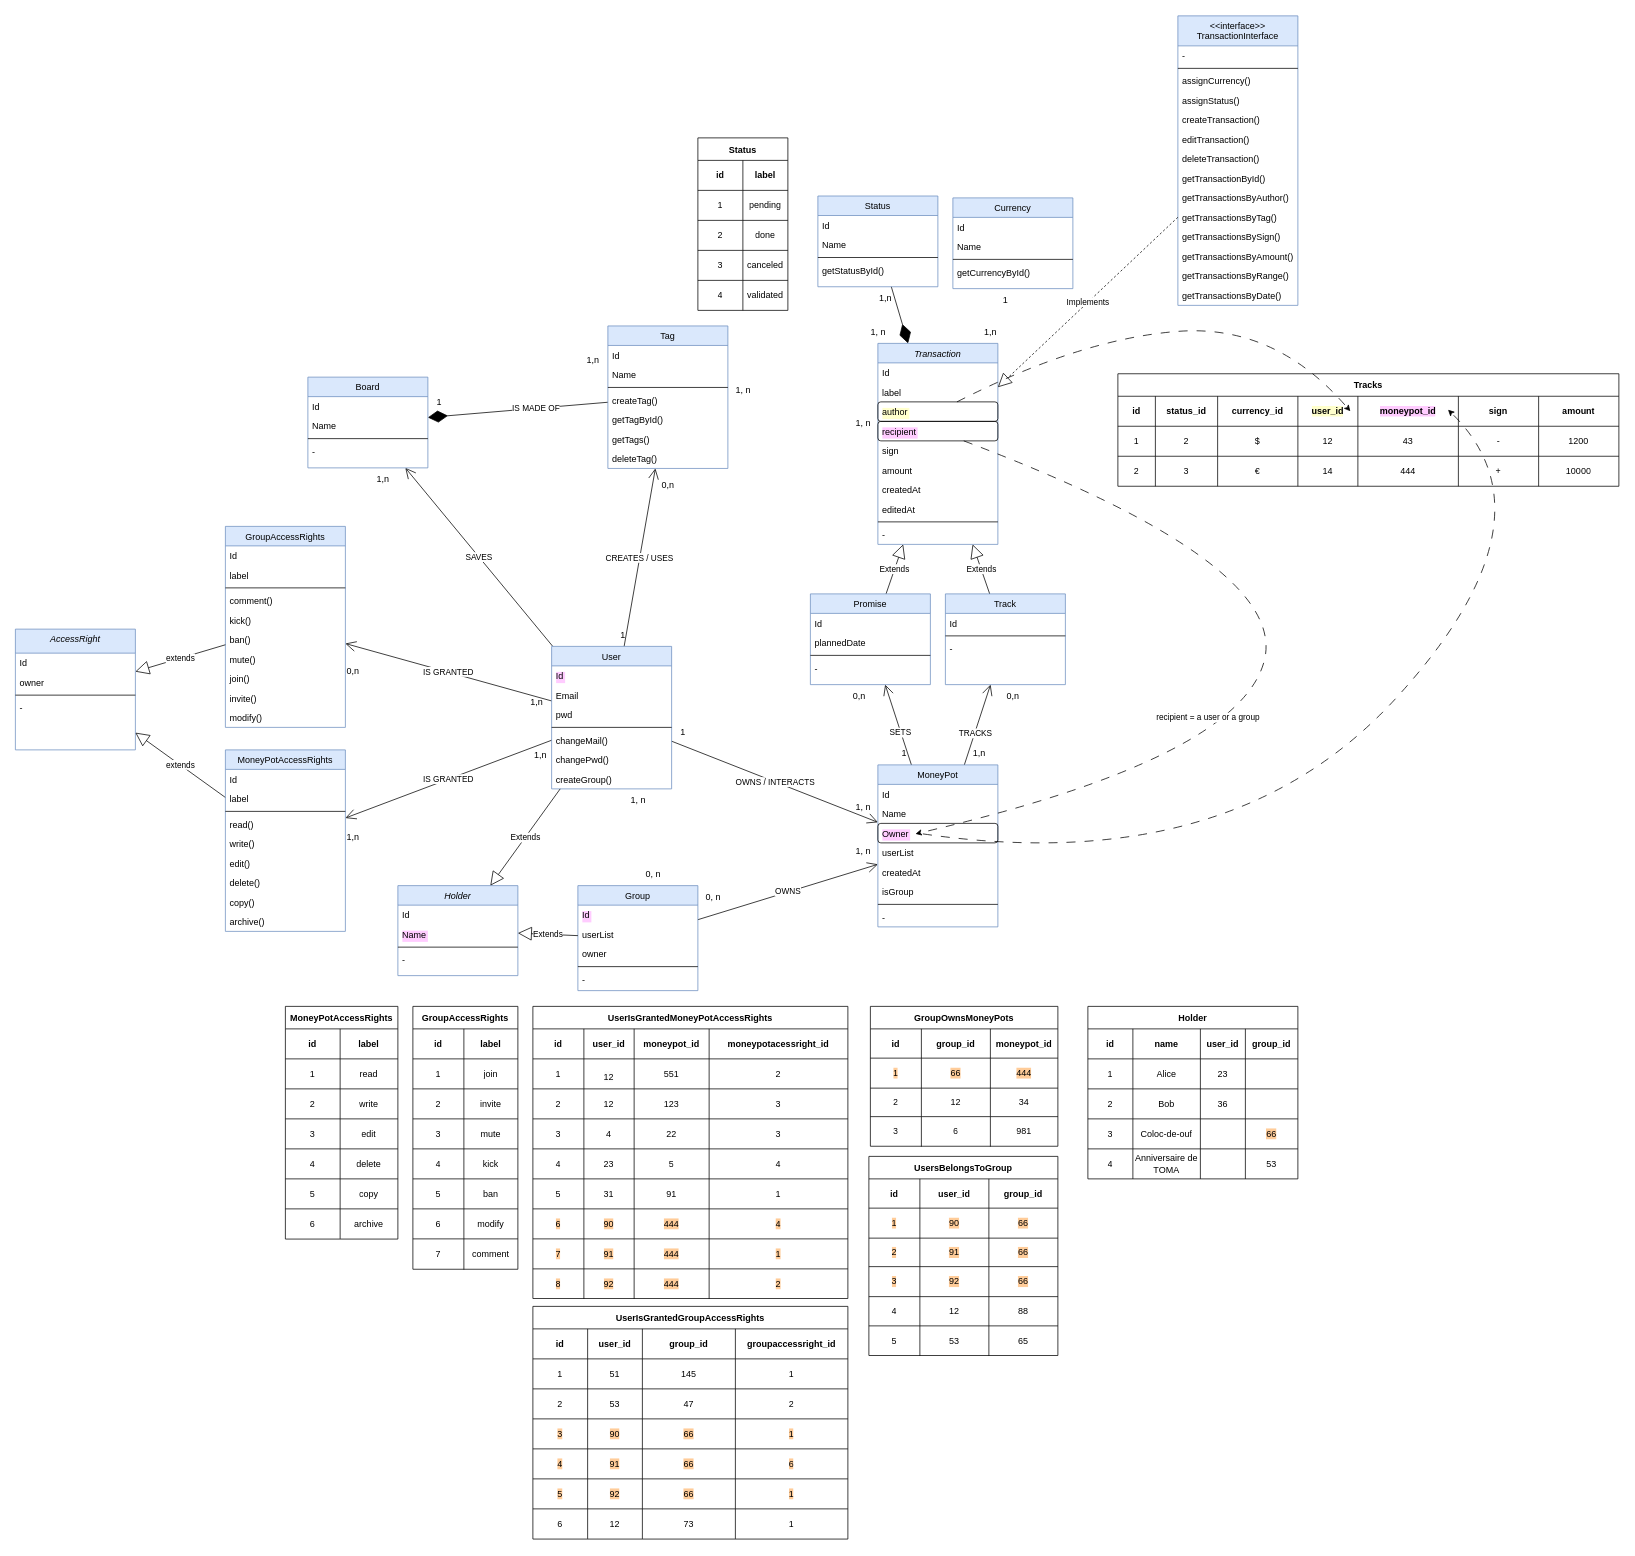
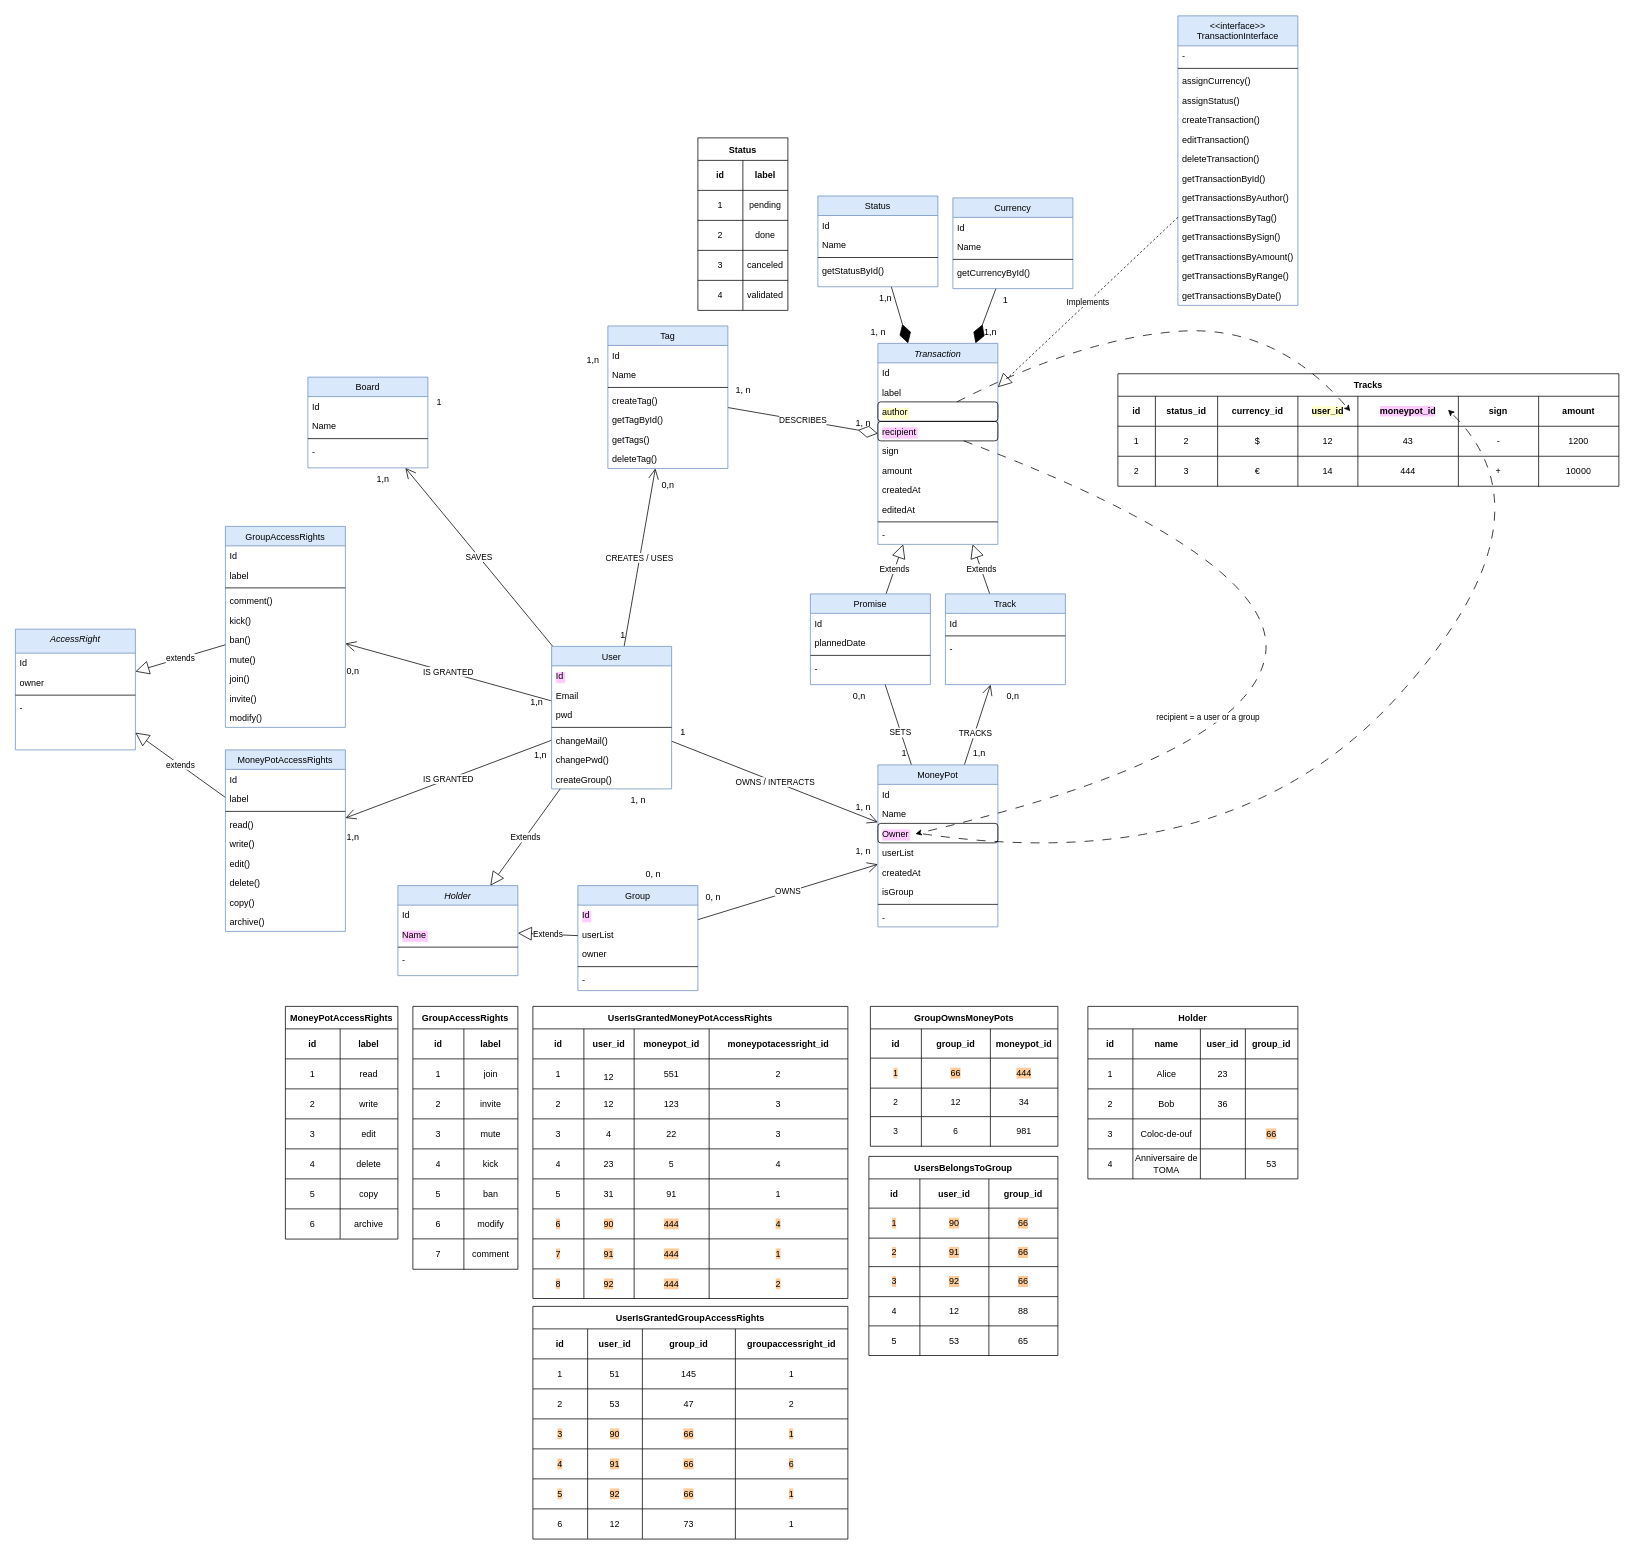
+ <mxCell id="21" value="" style="endArrow=diamondThin;endFill=1;endSize=24;html=1;rounded=1;" edge="1" parent="1" source="295" target="241"><mxGeometry width="160" relative="1" as="geometry"><mxPoint x="1409.793" y="392" as="sourcePoint" /><mxPoint x="1310.207" y="512" as="targetPoint" /></mxGeometry></mxCell>
- <mxCell id="195" value="" style="endArrow=diamondThin;endFill=1;endSize=24;html=1;rounded=1;" edge="1" parent="1" source="259" target="201"><mxGeometry width="160" relative="1" as="geometry"><mxPoint x="1409.793" y="392" as="sourcePoint" /><mxPoint x="1310.207" y="512" as="targetPoint" /></mxGeometry></mxCell>
- <mxCell id="196" value="IS MADE OF" style="edgeLabel;html=1;align=center;verticalAlign=middle;resizable=0;points=[];fontColor=default;" vertex="1" connectable="0" parent="195"><mxGeometry x="-0.315" y="-2" relative="1" as="geometry"><mxPoint x="-15" y="2" as="offset" /></mxGeometry></mxCell>
+ <mxCell id="20" value="DESCRIBES" style="endArrow=diamondThin;endFill=0;endSize=24;html=1;rounded=1;" edge="1" parent="1" source="259" target="241"><mxGeometry width="160" relative="1" as="geometry"><mxPoint x="1160" y="425.14" as="sourcePoint" /><mxPoint x="1320" y="425.14" as="targetPoint" /></mxGeometry></mxCell>
- <mxCell id="15" value="" style="endArrow=open;endFill=1;endSize=12;html=1;rounded=1;" edge="1" parent="1" source="219" target="209"><mxGeometry width="160" relative="1" as="geometry"><mxPoint x="1020" y="991" as="sourcePoint" /><mxPoint x="1182.593" y="941" as="targetPoint" /></mxGeometry></mxCell>
+ <mxCell id="15" value="" style="endArrow=none;endFill=1;endSize=12;html=1;rounded=1;" edge="1" parent="1" source="219" target="209"><mxGeometry width="160" relative="1" as="geometry"><mxPoint x="1020" y="991" as="sourcePoint" /><mxPoint x="1182.593" y="941" as="targetPoint" /></mxGeometry></mxCell>
